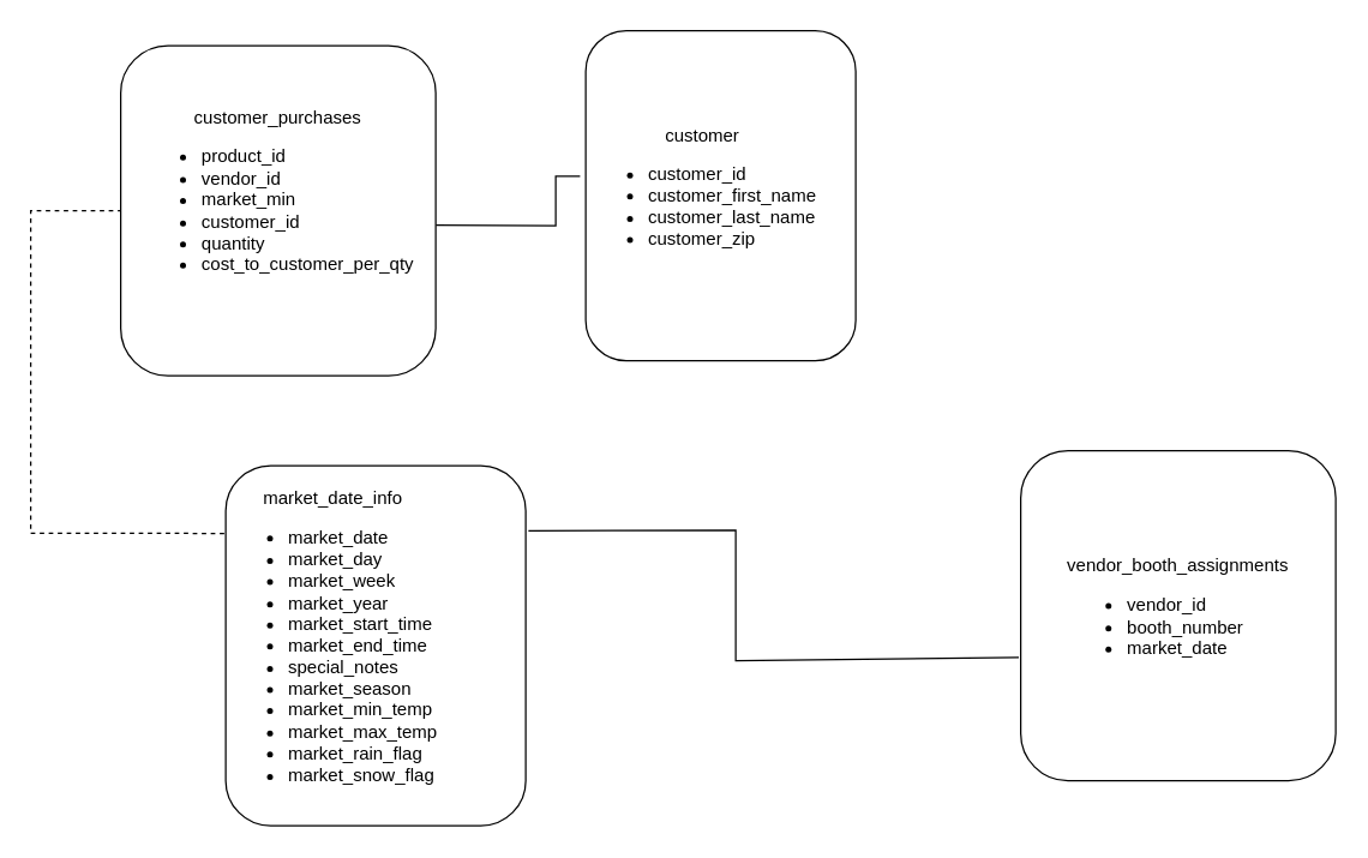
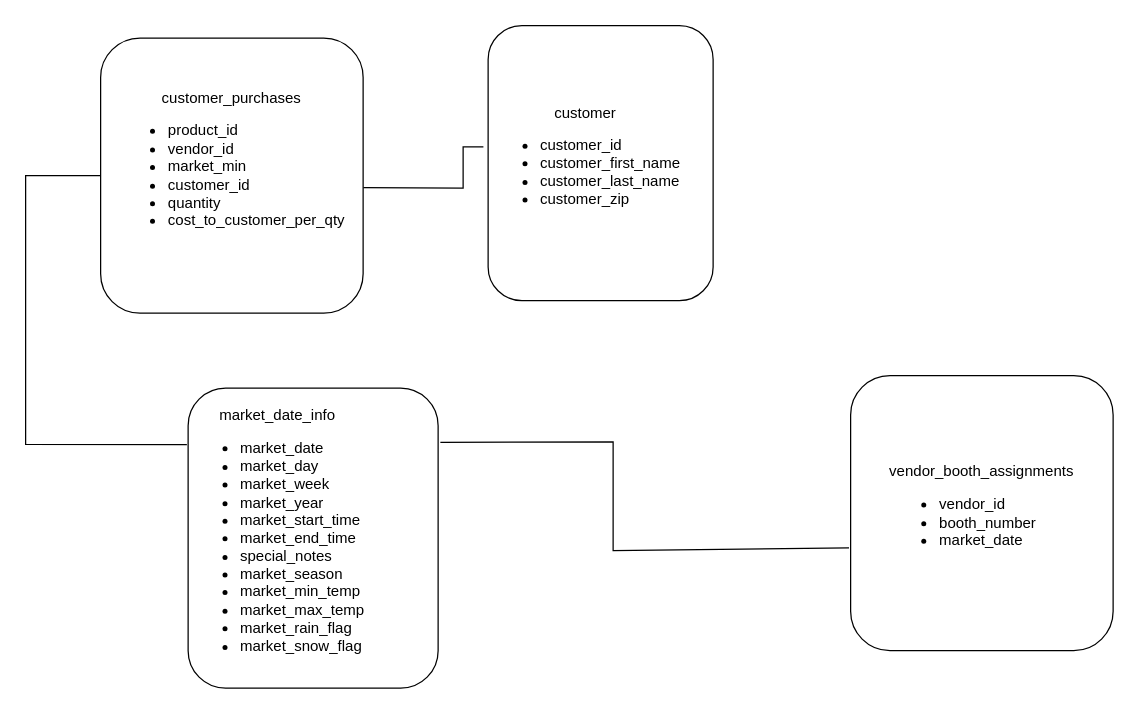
- <mxCell id="7" value="" style="endArrow=none;html=1;rounded=0;entryX=0;entryY=0.5;entryDx=0;entryDy=0;exitX=-0.005;exitY=0.188;exitDx=0;exitDy=0;exitPerimeter=0;dashed=1;" edge="1" parent="1" source="4" target="2"><mxGeometry width="50" height="50" relative="1" as="geometry"><mxPoint x="430" y="450" as="sourcePoint" /><mxPoint x="650" y="330" as="targetPoint" /><Array as="points"><mxPoint x="20" y="355" /><mxPoint x="20" y="140" /></Array></mxGeometry></mxCell>
+ <mxCell id="7" value="" style="endArrow=none;html=1;rounded=0;entryX=0;entryY=0.5;entryDx=0;entryDy=0;exitX=-0.005;exitY=0.188;exitDx=0;exitDy=0;exitPerimeter=0;" edge="1" parent="1" source="4" target="2"><mxGeometry width="50" height="50" relative="1" as="geometry"><mxPoint x="430" y="450" as="sourcePoint" /><mxPoint x="650" y="330" as="targetPoint" /><Array as="points"><mxPoint x="20" y="355" /><mxPoint x="20" y="140" /></Array></mxGeometry></mxCell>
